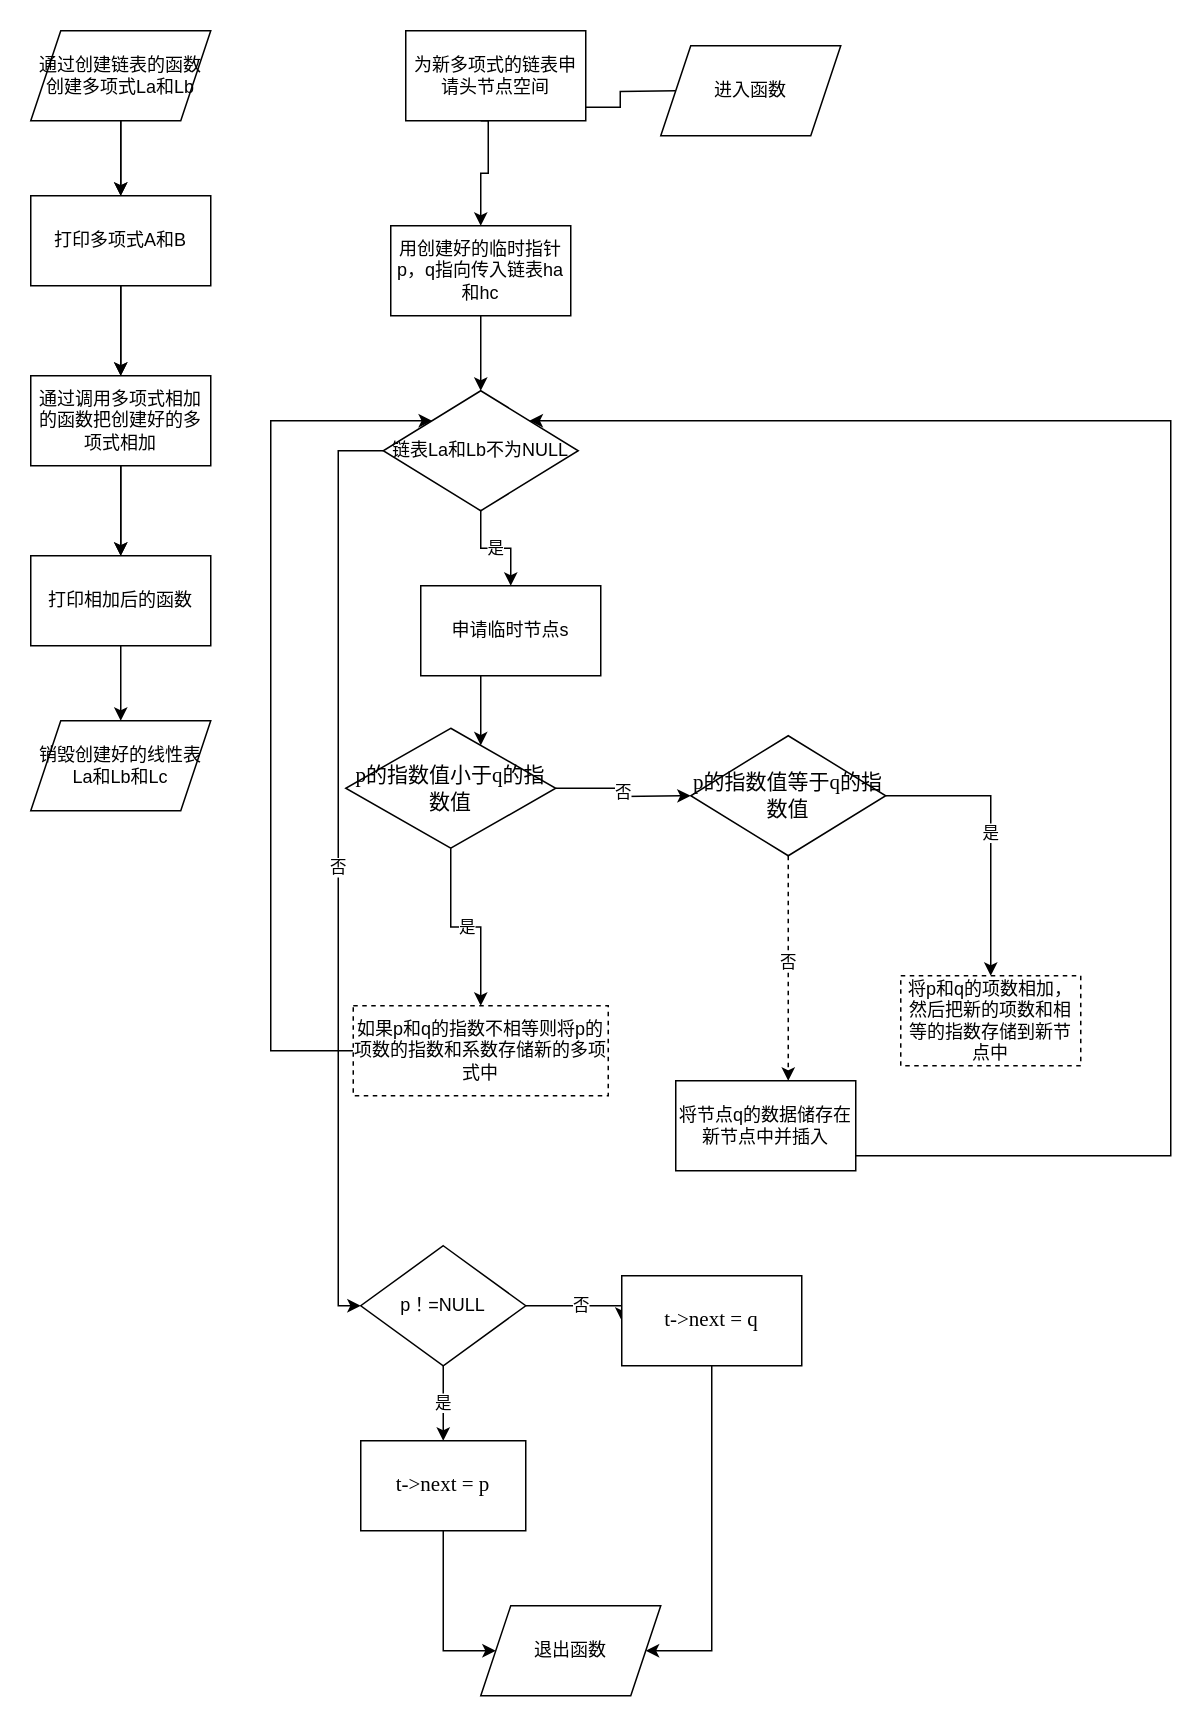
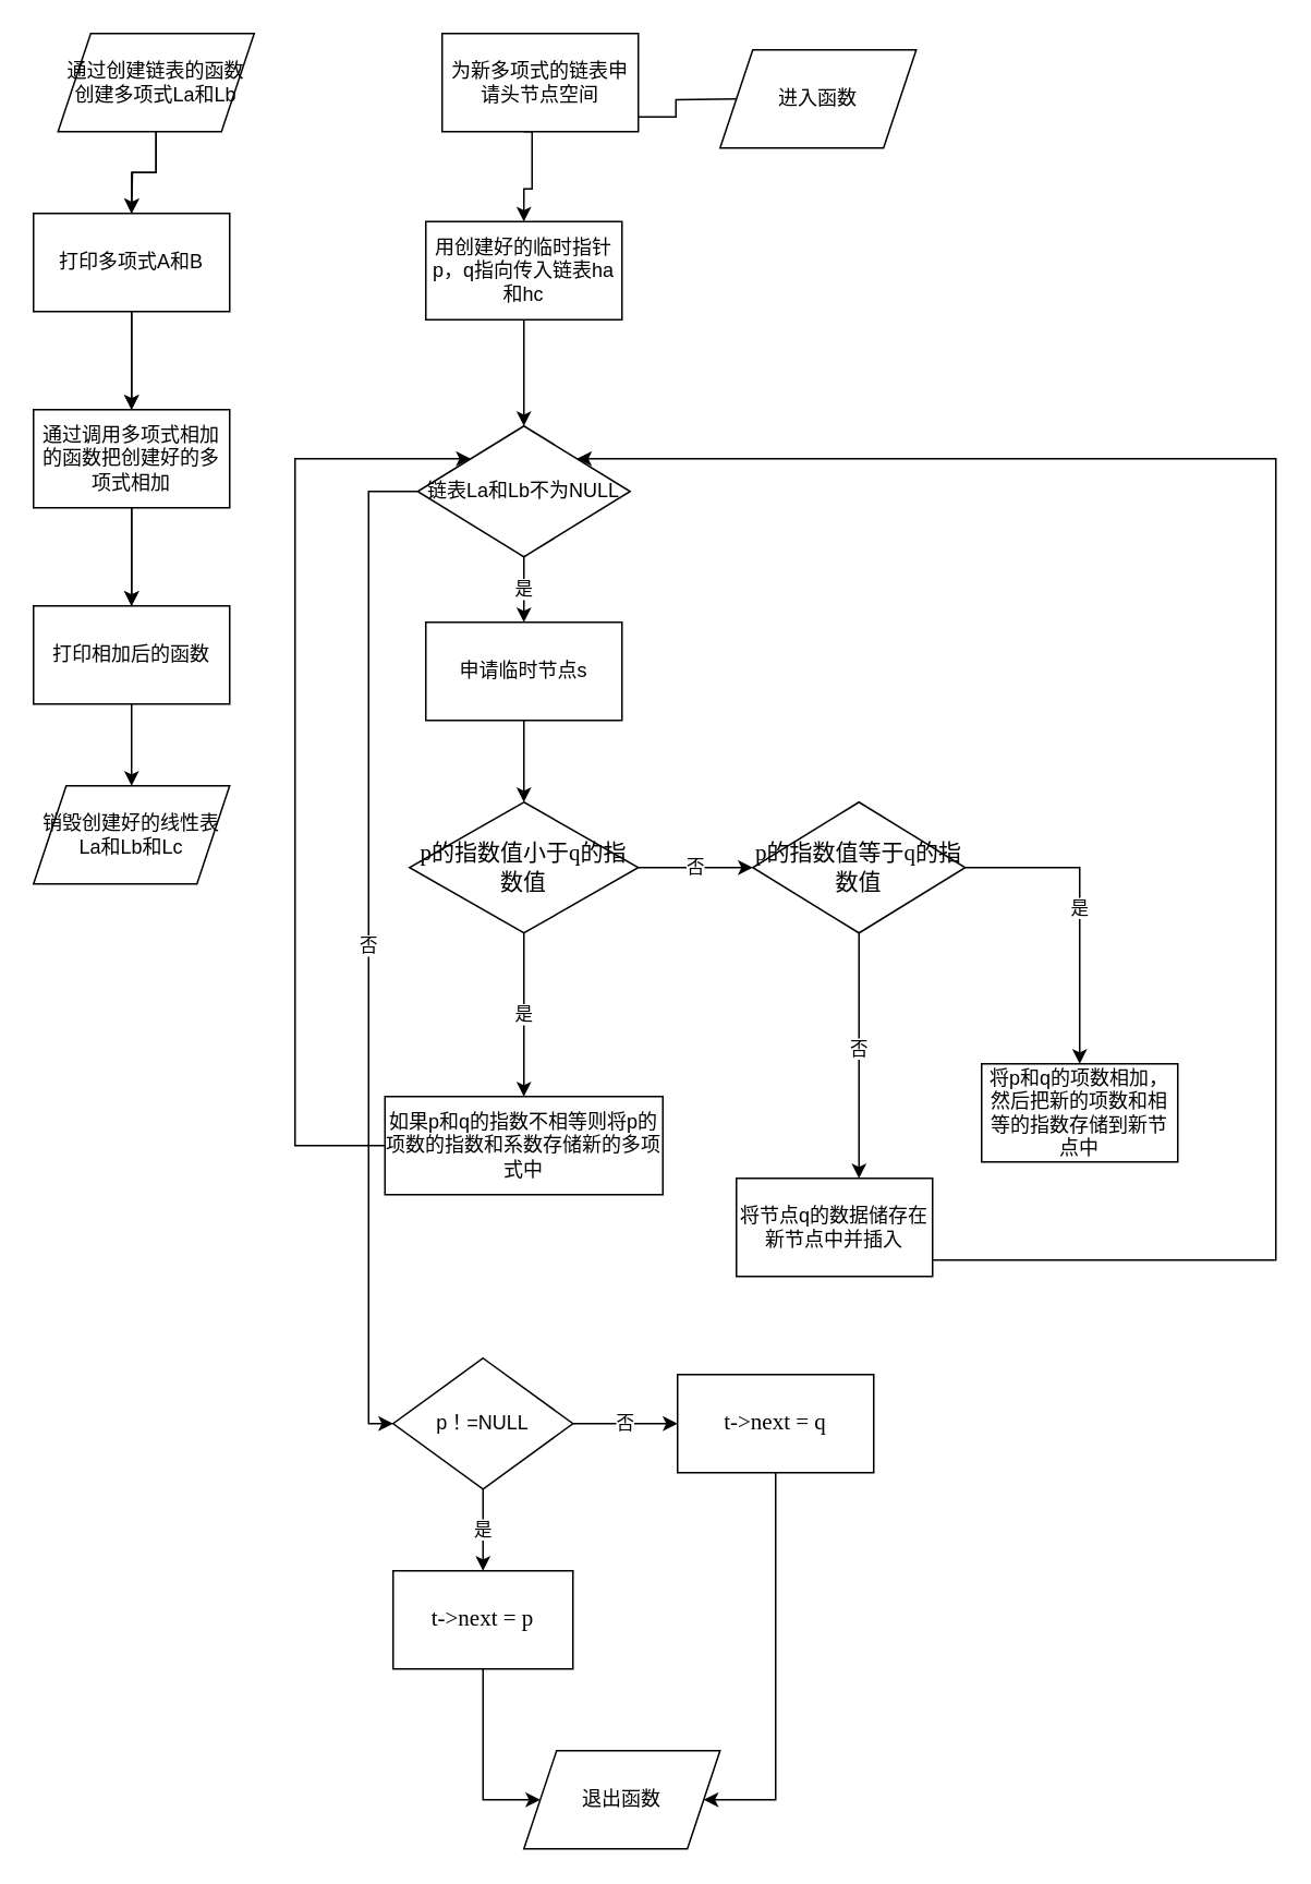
- <mxCell id="5" value="通过创建链表的函数创建多项式La和Lb" style="shape=parallelogram;perimeter=parallelogramPerimeter;whiteSpace=wrap;html=1;fixedSize=1;" vertex="1" parent="1"><mxGeometry x="20" y="20" width="120" height="60" as="geometry" /></mxCell>
+ <mxCell id="5" value="通过创建链表的函数创建多项式La和Lb" style="shape=parallelogram;perimeter=parallelogramPerimeter;whiteSpace=wrap;html=1;fixedSize=1;" vertex="1" parent="1"><mxGeometry x="35" y="20" width="120" height="60" as="geometry" /></mxCell>
- <mxCell id="17" value="用创建好的临时指针p，q指向传入链表ha和hc" style="rounded=0;whiteSpace=wrap;html=1;" vertex="1" parent="1"><mxGeometry x="260" y="150" width="120" height="60" as="geometry" /></mxCell>
+ <mxCell id="17" value="用创建好的临时指针p，q指向传入链表ha和hc" style="rounded=0;whiteSpace=wrap;html=1;" vertex="1" parent="1"><mxGeometry x="260" y="135" width="120" height="60" as="geometry" /></mxCell>
- <mxCell id="22" value="申请临时节点s" style="rounded=0;whiteSpace=wrap;html=1;" vertex="1" parent="1"><mxGeometry x="280" y="390" width="120" height="60" as="geometry" /></mxCell>
+ <mxCell id="22" value="申请临时节点s" style="rounded=0;whiteSpace=wrap;html=1;" vertex="1" parent="1"><mxGeometry x="260" y="380" width="120" height="60" as="geometry" /></mxCell>
- <mxCell id="25" value="&lt;span lang=&quot;EN-US&quot; style=&quot;font-size: 10.5pt ; font-family: &amp;#34;times new roman&amp;#34; , serif&quot;&gt;p&lt;/span&gt;&lt;span style=&quot;font-size: 10.5pt&quot;&gt;的指数值小于&lt;/span&gt;&lt;span lang=&quot;EN-US&quot; style=&quot;font-size: 10.5pt ; font-family: &amp;#34;times new roman&amp;#34; , serif&quot;&gt;q&lt;/span&gt;&lt;span style=&quot;font-size: 10.5pt&quot;&gt;的指数值&lt;/span&gt;" style="rhombus;whiteSpace=wrap;html=1;" vertex="1" parent="1"><mxGeometry x="230" y="485" width="140" height="80" as="geometry" /></mxCell>
+ <mxCell id="25" value="&lt;span lang=&quot;EN-US&quot; style=&quot;font-size: 10.5pt ; font-family: &amp;#34;times new roman&amp;#34; , serif&quot;&gt;p&lt;/span&gt;&lt;span style=&quot;font-size: 10.5pt&quot;&gt;的指数值小于&lt;/span&gt;&lt;span lang=&quot;EN-US&quot; style=&quot;font-size: 10.5pt ; font-family: &amp;#34;times new roman&amp;#34; , serif&quot;&gt;q&lt;/span&gt;&lt;span style=&quot;font-size: 10.5pt&quot;&gt;的指数值&lt;/span&gt;" style="rhombus;whiteSpace=wrap;html=1;" vertex="1" parent="1"><mxGeometry x="250" y="490" width="140" height="80" as="geometry" /></mxCell>
- <mxCell id="29" value="否" style="edgeStyle=orthogonalEdgeStyle;rounded=0;orthogonalLoop=1;jettySize=auto;html=1;dashed=1;" edge="1" parent="1" source="30" target="33"><mxGeometry x="0.474" y="-40" relative="1" as="geometry"><Array as="points"><mxPoint x="525" y="640" /><mxPoint x="525" y="640" /></Array><mxPoint x="40" y="-40" as="offset" /></mxGeometry></mxCell>
+ <mxCell id="29" value="否" style="edgeStyle=orthogonalEdgeStyle;rounded=0;orthogonalLoop=1;jettySize=auto;html=1;" edge="1" parent="1" source="30" target="33"><mxGeometry x="0.474" y="-40" relative="1" as="geometry"><Array as="points"><mxPoint x="525" y="640" /><mxPoint x="525" y="640" /></Array><mxPoint x="40" y="-40" as="offset" /></mxGeometry></mxCell>
- <mxCell id="31" value="将p和q的项数相加，然后把新的项数和相等的指数存储到新节点中" style="rounded=0;whiteSpace=wrap;html=1;dashed=1;" vertex="1" parent="1"><mxGeometry x="600" y="650" width="120" height="60" as="geometry" /></mxCell>
+ <mxCell id="31" value="将p和q的项数相加，然后把新的项数和相等的指数存储到新节点中" style="rounded=0;whiteSpace=wrap;html=1;" vertex="1" parent="1"><mxGeometry x="600" y="650" width="120" height="60" as="geometry" /></mxCell>
- <mxCell id="27" value="&lt;p class=&quot;MsoNormal&quot;&gt;&lt;span&gt;如果p和q的指数不相等则将p的项数的指数和系数存储新的多项式中&lt;/span&gt;&lt;span lang=&quot;EN-US&quot;&gt;&lt;/span&gt;&lt;/p&gt;" style="whiteSpace=wrap;html=1;dashed=1;" vertex="1" parent="1"><mxGeometry x="235" y="670" width="170" height="60" as="geometry" /></mxCell>
+ <mxCell id="27" value="&lt;p class=&quot;MsoNormal&quot;&gt;&lt;span&gt;如果p和q的指数不相等则将p的项数的指数和系数存储新的多项式中&lt;/span&gt;&lt;span lang=&quot;EN-US&quot;&gt;&lt;/span&gt;&lt;/p&gt;" style="whiteSpace=wrap;html=1;" vertex="1" parent="1"><mxGeometry x="235" y="670" width="170" height="60" as="geometry" /></mxCell>
- <mxCell id="40" value="&lt;span lang=&quot;EN-US&quot; style=&quot;font-size: 10.5pt ; font-family: &amp;#34;times new roman&amp;#34; , serif&quot;&gt;t-&amp;gt;next = q&lt;/span&gt;" style="rounded=0;whiteSpace=wrap;html=1;" vertex="1" parent="1"><mxGeometry x="414" y="850" width="120" height="60" as="geometry" /></mxCell>
+ <mxCell id="40" value="&lt;span lang=&quot;EN-US&quot; style=&quot;font-size: 10.5pt ; font-family: &amp;#34;times new roman&amp;#34; , serif&quot;&gt;t-&amp;gt;next = q&lt;/span&gt;" style="rounded=0;whiteSpace=wrap;html=1;" vertex="1" parent="1"><mxGeometry x="414" y="840" width="120" height="60" as="geometry" /></mxCell>
